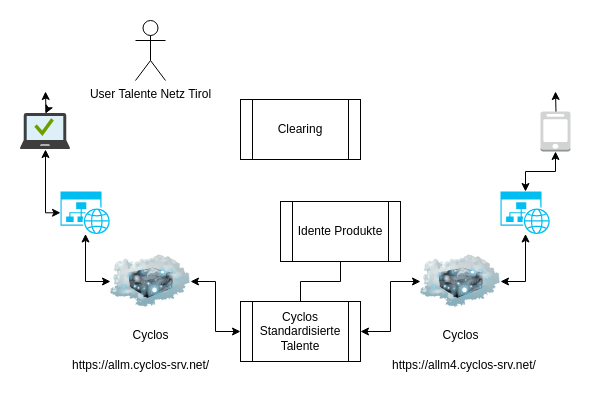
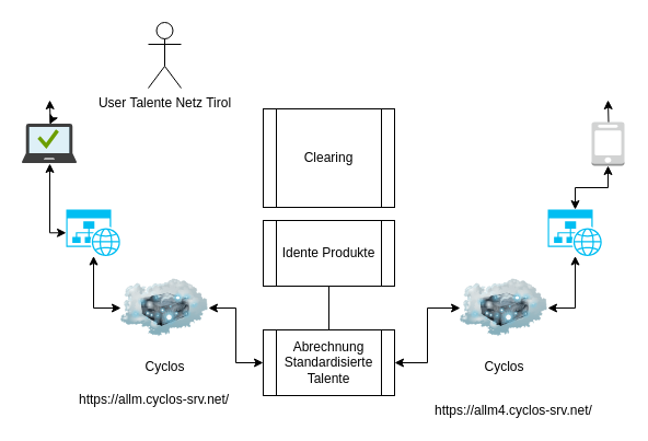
- <mxCell id="19" value="Clearing" style="shape=process;whiteSpace=wrap;html=1;backgroundOutline=1;" vertex="1" parent="1"><mxGeometry x="240" y="99" width="120" height="60" as="geometry" /></mxCell>
+ <mxCell id="19" value="Clearing" style="shape=process;whiteSpace=wrap;html=1;backgroundOutline=1;" vertex="1" parent="1"><mxGeometry x="240" y="99" width="120" height="90" as="geometry" /></mxCell>
- <mxCell id="21" value="Idente Produkte&lt;br&gt;" style="shape=process;whiteSpace=wrap;html=1;backgroundOutline=1;" vertex="1" parent="1"><mxGeometry x="280" y="201" width="120" height="60" as="geometry" /></mxCell>
+ <mxCell id="21" value="Idente Produkte&lt;br&gt;" style="shape=process;whiteSpace=wrap;html=1;backgroundOutline=1;" vertex="1" parent="1"><mxGeometry x="240" y="201" width="120" height="60" as="geometry" /></mxCell>
- <mxCell id="22" value="Cyclos Standardisierte Talente" style="shape=process;whiteSpace=wrap;html=1;backgroundOutline=1;" vertex="1" parent="1"><mxGeometry x="240" y="301" width="120" height="60" as="geometry" /></mxCell>
+ <mxCell id="22" value="Abrechnung Standardisierte Talente" style="shape=process;whiteSpace=wrap;html=1;backgroundOutline=1;" vertex="1" parent="1"><mxGeometry x="240" y="301" width="120" height="60" as="geometry" /></mxCell>
- <mxCell id="18" value="https://allm4.cyclos-srv.net/" style="text;whiteSpace=wrap;html=1;" vertex="1" parent="1"><mxGeometry x="390" y="351" width="170" height="30" as="geometry" /></mxCell>
+ <mxCell id="18" value="https://allm4.cyclos-srv.net/" style="text;whiteSpace=wrap;html=1;" vertex="1" parent="1"><mxGeometry x="395" y="361" width="170" height="30" as="geometry" /></mxCell>
